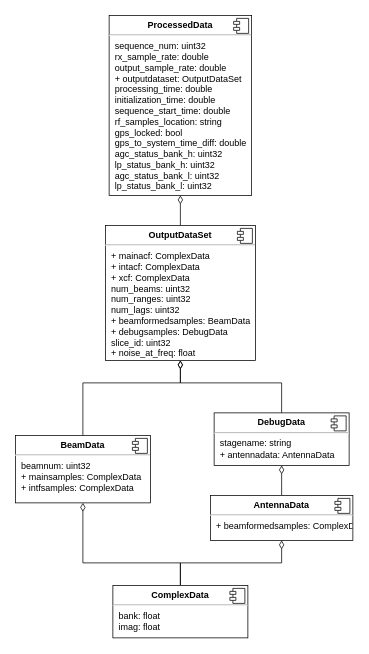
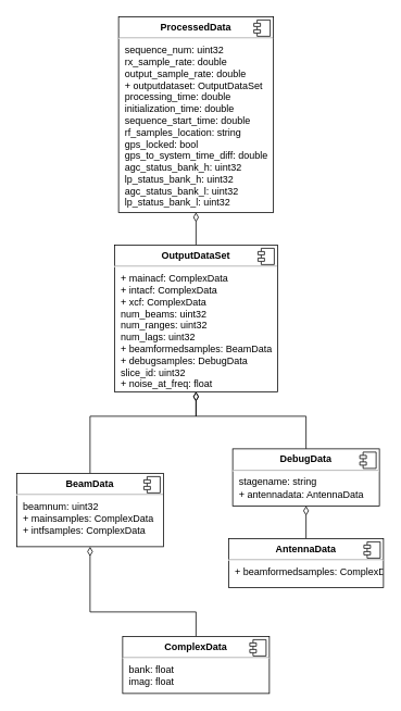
- <mxCell id="2" style="edgeStyle=orthogonalEdgeStyle;rounded=0;orthogonalLoop=1;jettySize=auto;html=1;exitX=0.5;exitY=0;exitDx=0;exitDy=0;entryX=0.5;entryY=1;entryDx=0;entryDy=0;endArrow=diamondThin;endFill=0;endSize=9;" edge="1" parent="1" source="4" target="10"><mxGeometry relative="1" as="geometry" /></mxCell>
